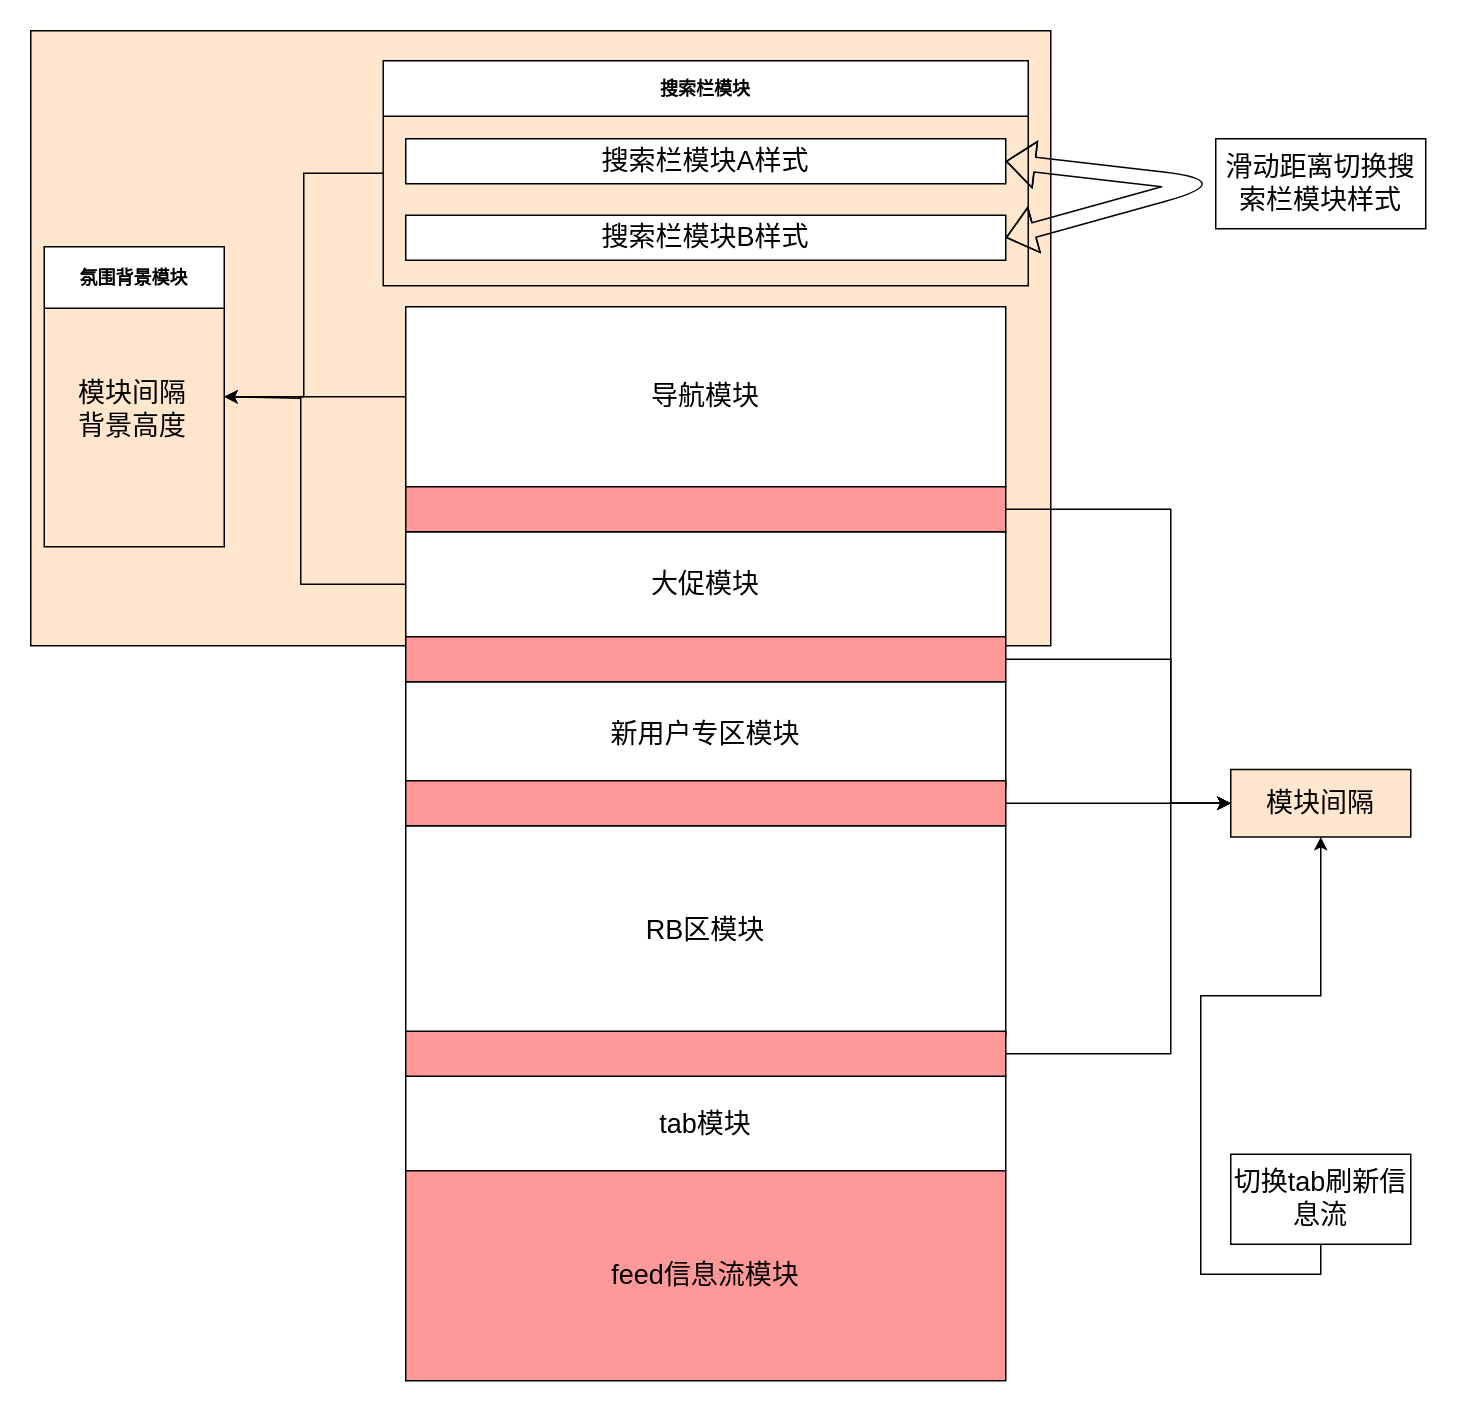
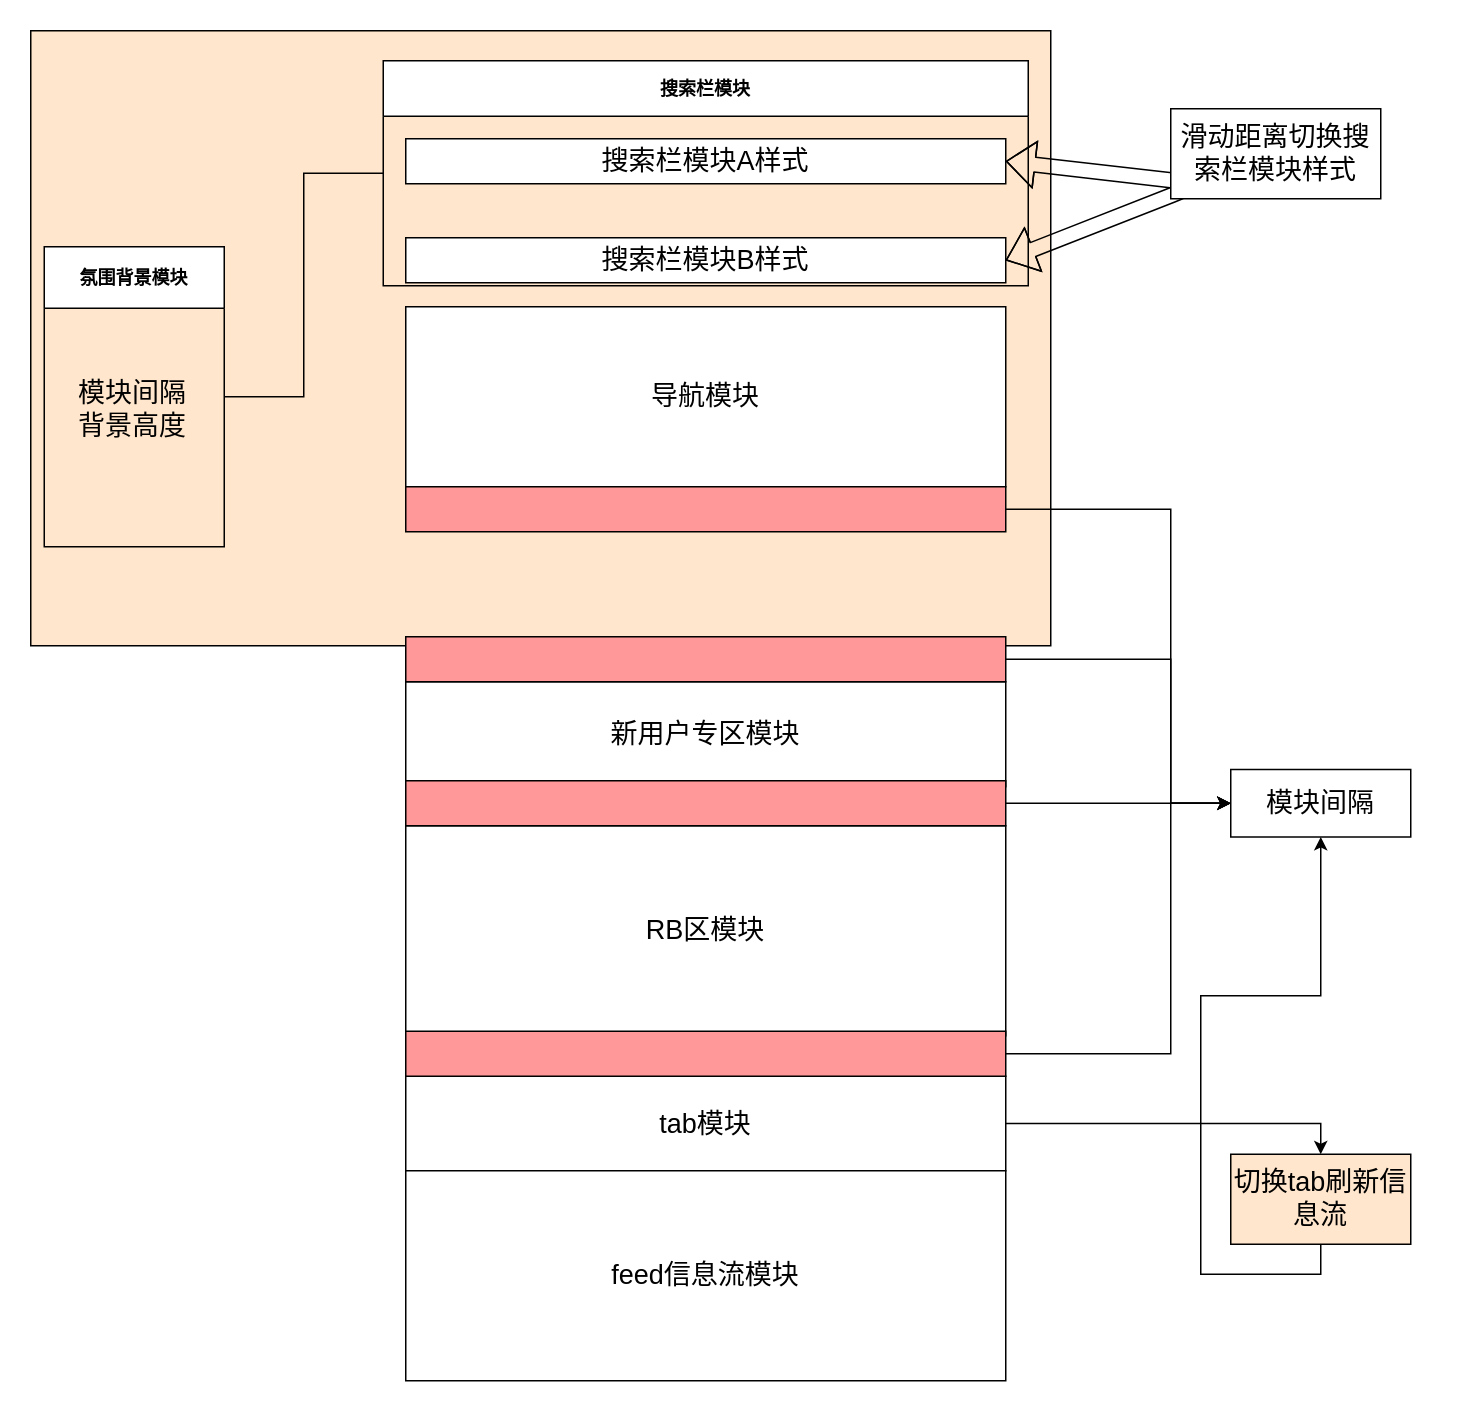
- <mxCell id="30" value="&lt;span&gt;&lt;font style=&quot;font-size: 18px&quot;&gt;滑动距离切换搜索栏模块样式&lt;/font&gt;&lt;/span&gt;" style="rounded=0;whiteSpace=wrap;html=1;fillColor=#FFFFFF;" vertex="1" parent="1"><mxGeometry x="810" y="92" width="140" height="60" as="geometry" /></mxCell>
+ <mxCell id="30" value="&lt;span&gt;&lt;font style=&quot;font-size: 18px&quot;&gt;滑动距离切换搜索栏模块样式&lt;/font&gt;&lt;/span&gt;" style="rounded=0;whiteSpace=wrap;html=1;fillColor=#FFFFFF;" vertex="1" parent="1"><mxGeometry x="780" y="72" width="140" height="60" as="geometry" /></mxCell>
- <mxCell id="16" value="&lt;font style=&quot;font-size: 18px&quot;&gt;搜索栏模块B样式&lt;/font&gt;" style="rounded=0;whiteSpace=wrap;html=1;" vertex="1" parent="15"><mxGeometry x="15" y="103" width="400" height="30" as="geometry" /></mxCell>
+ <mxCell id="16" value="&lt;font style=&quot;font-size: 18px&quot;&gt;搜索栏模块B样式&lt;/font&gt;" style="rounded=0;whiteSpace=wrap;html=1;" vertex="1" parent="15"><mxGeometry x="15" y="118" width="400" height="30" as="geometry" /></mxCell>
- <mxCell id="3" style="edgeStyle=orthogonalEdgeStyle;rounded=0;orthogonalLoop=1;jettySize=auto;html=1;exitX=0;exitY=0.5;exitDx=0;exitDy=0;entryX=1;entryY=0.5;entryDx=0;entryDy=0;" edge="1" parent="1" source="4" target="12"><mxGeometry relative="1" as="geometry"><Array as="points"><mxPoint x="210" y="264" /></Array></mxGeometry></mxCell>
- <mxCell id="8" style="edgeStyle=orthogonalEdgeStyle;rounded=0;orthogonalLoop=1;jettySize=auto;html=1;exitX=0;exitY=0.5;exitDx=0;exitDy=0;entryX=1;entryY=0.5;entryDx=0;entryDy=0;" edge="1" parent="1" source="9" target="12"><mxGeometry relative="1" as="geometry"><Array as="points"><mxPoint x="200" y="389" /><mxPoint x="200" y="265" /></Array></mxGeometry></mxCell>
- <mxCell id="9" value="&lt;span style=&quot;font-size: 18px&quot;&gt;大促模块&lt;/span&gt;" style="rounded=0;whiteSpace=wrap;html=1;container=1;" vertex="1" parent="1"><mxGeometry x="270" y="354" width="400" height="70" as="geometry" /></mxCell>
- <mxCell id="27" value="&lt;font style=&quot;font-size: 18px&quot;&gt;模块间隔&lt;/font&gt;" style="rounded=0;whiteSpace=wrap;html=1;fillColor=#ffe6cc;" vertex="1" parent="1"><mxGeometry x="820" y="512.5" width="120" height="45" as="geometry" /></mxCell>
+ <mxCell id="27" value="&lt;font style=&quot;font-size: 18px&quot;&gt;模块间隔&lt;/font&gt;" style="rounded=0;whiteSpace=wrap;html=1;fillColor=#FFFFFF;" vertex="1" parent="1"><mxGeometry x="820" y="512.5" width="120" height="45" as="geometry" /></mxCell>
+ <mxCell id="6" style="edgeStyle=orthogonalEdgeStyle;rounded=0;orthogonalLoop=1;jettySize=auto;html=1;exitX=1;exitY=0.5;exitDx=0;exitDy=0;entryX=0.5;entryY=0;entryDx=0;entryDy=0;" edge="1" parent="1" source="7" target="29"><mxGeometry relative="1" as="geometry" /></mxCell>
- <mxCell id="29" value="&lt;span&gt;&lt;font style=&quot;font-size: 18px&quot;&gt;切换tab刷新信息流&lt;/font&gt;&lt;/span&gt;" style="rounded=0;whiteSpace=wrap;html=1;fillColor=#FFFFFF;" vertex="1" parent="1"><mxGeometry x="820" y="769" width="120" height="60" as="geometry" /></mxCell>
+ <mxCell id="29" value="&lt;span&gt;&lt;font style=&quot;font-size: 18px&quot;&gt;切换tab刷新信息流&lt;/font&gt;&lt;/span&gt;" style="rounded=0;whiteSpace=wrap;html=1;fillColor=#ffe6cc;" vertex="1" parent="1"><mxGeometry x="820" y="769" width="120" height="60" as="geometry" /></mxCell>
- <mxCell id="11" value="&lt;span style=&quot;font-size: 18px&quot;&gt;feed信息流模块&lt;/span&gt;" style="rounded=0;whiteSpace=wrap;html=1;container=1;fillColor=#ff9999;" vertex="1" parent="1"><mxGeometry x="270" y="780" width="400" height="140" as="geometry" /></mxCell>
+ <mxCell id="11" value="&lt;span style=&quot;font-size: 18px&quot;&gt;feed信息流模块&lt;/span&gt;" style="rounded=0;whiteSpace=wrap;html=1;container=1;" vertex="1" parent="1"><mxGeometry x="270" y="780" width="400" height="140" as="geometry" /></mxCell>
